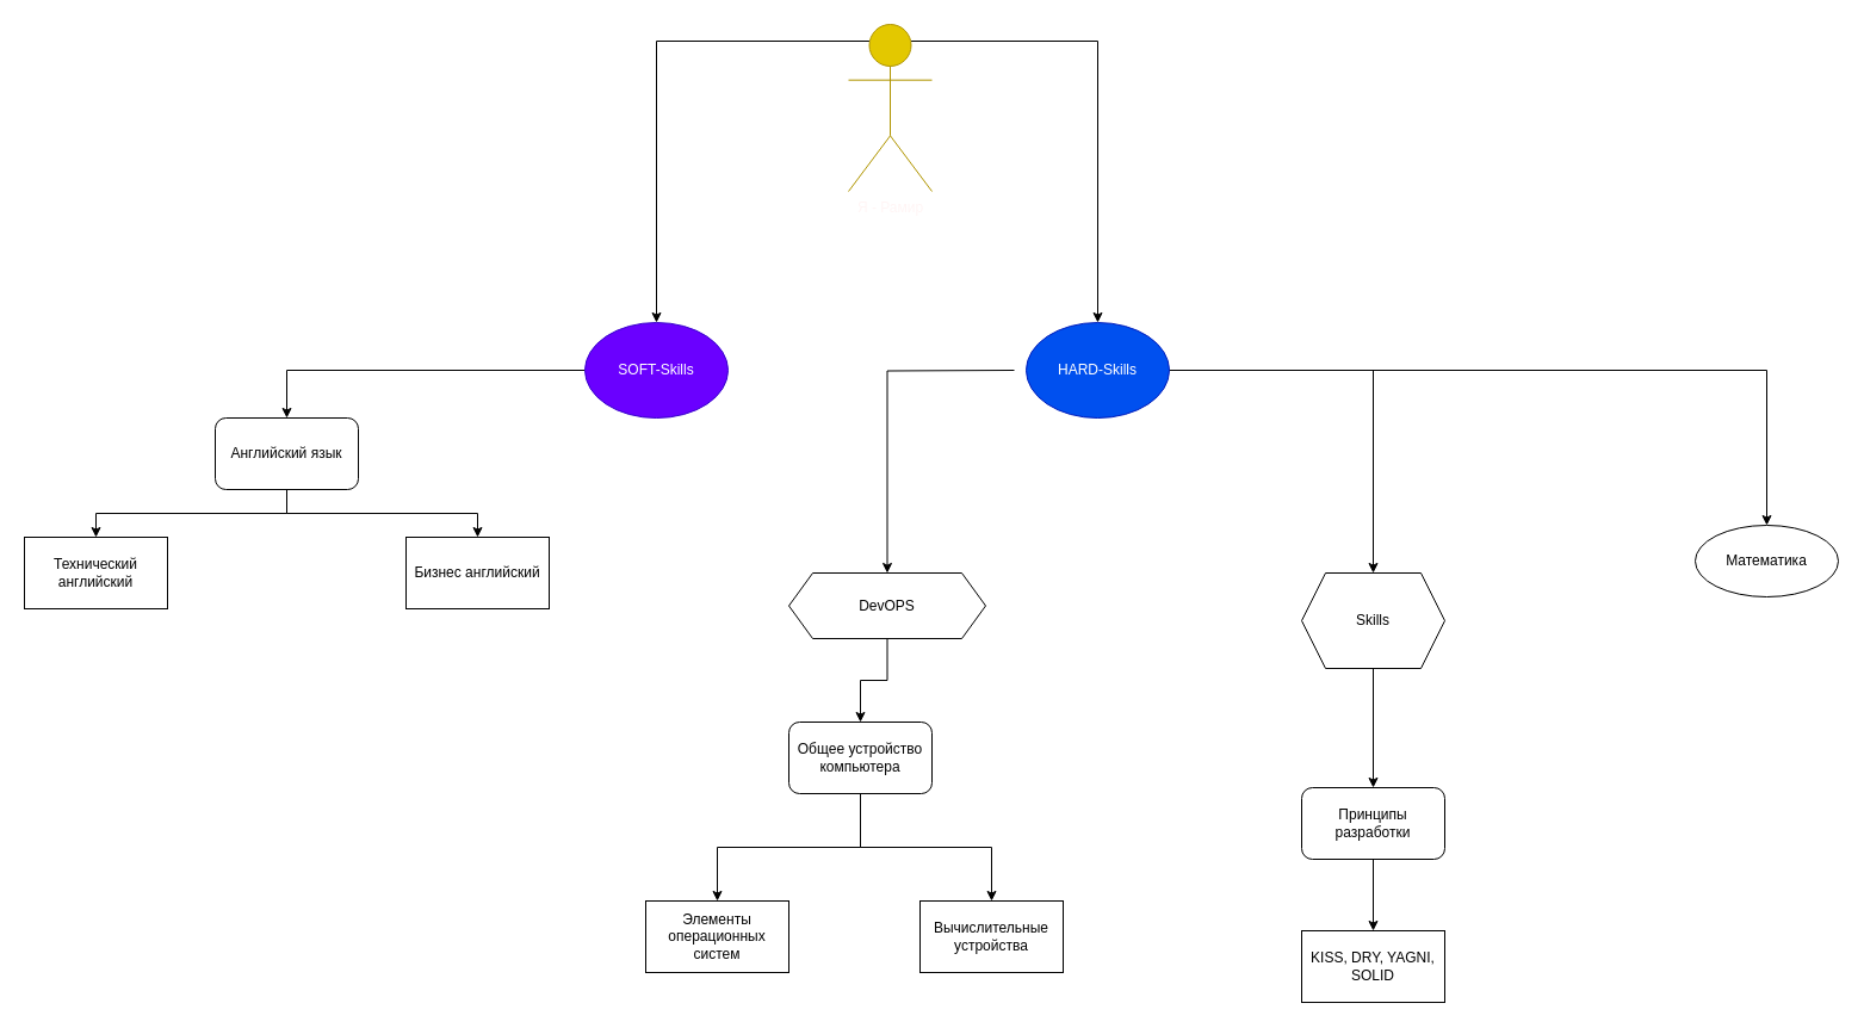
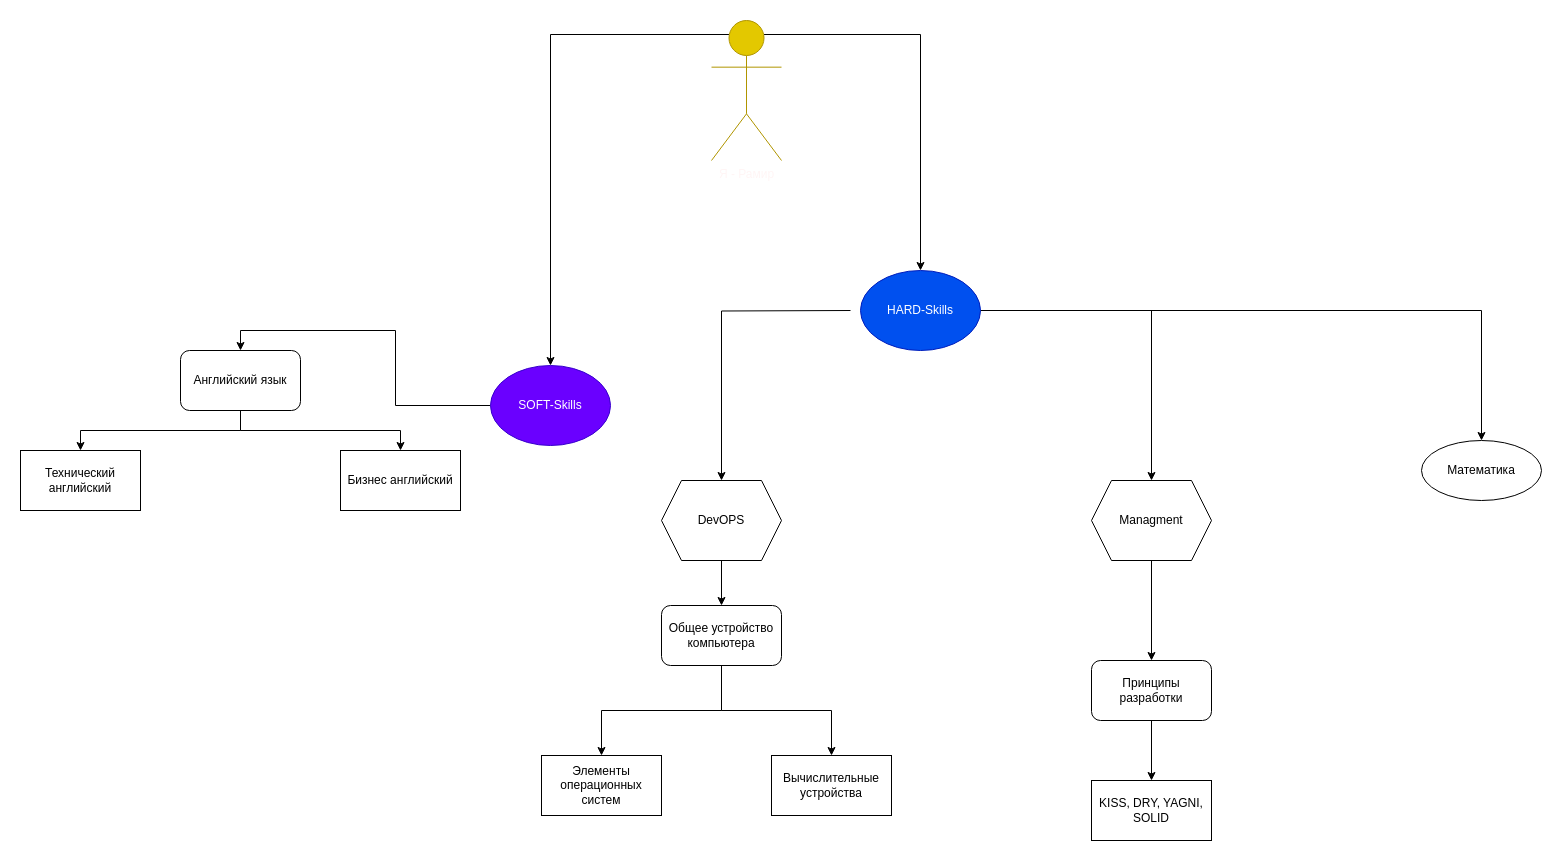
- <mxCell id="6" value="SOFT-Skills" style="ellipse;whiteSpace=wrap;html=1;fillColor=#6a00ff;strokeColor=#3700CC;fontColor=#ffffff;" vertex="1" parent="1"><mxGeometry x="490" y="270" width="120" height="80" as="geometry" /></mxCell>
+ <mxCell id="6" value="SOFT-Skills" style="ellipse;whiteSpace=wrap;html=1;fillColor=#6a00ff;strokeColor=#3700CC;fontColor=#ffffff;" vertex="1" parent="1"><mxGeometry x="490" y="365" width="120" height="80" as="geometry" /></mxCell>
- <mxCell id="28" value="DevOPS" style="shape=hexagon;perimeter=hexagonPerimeter2;whiteSpace=wrap;html=1;fixedSize=1;" vertex="1" parent="1"><mxGeometry x="661" y="480" width="165" height="55" as="geometry" /></mxCell>
+ <mxCell id="28" value="DevOPS" style="shape=hexagon;perimeter=hexagonPerimeter2;whiteSpace=wrap;html=1;fixedSize=1;" vertex="1" parent="1"><mxGeometry x="661" y="480" width="120" height="80" as="geometry" /></mxCell>
- <mxCell id="26" value="Skills" style="shape=hexagon;perimeter=hexagonPerimeter2;whiteSpace=wrap;html=1;fixedSize=1;" vertex="1" parent="1"><mxGeometry x="1091" y="480" width="120" height="80" as="geometry" /></mxCell>
+ <mxCell id="26" value="Managment" style="shape=hexagon;perimeter=hexagonPerimeter2;whiteSpace=wrap;html=1;fixedSize=1;" vertex="1" parent="1"><mxGeometry x="1091" y="480" width="120" height="80" as="geometry" /></mxCell>
